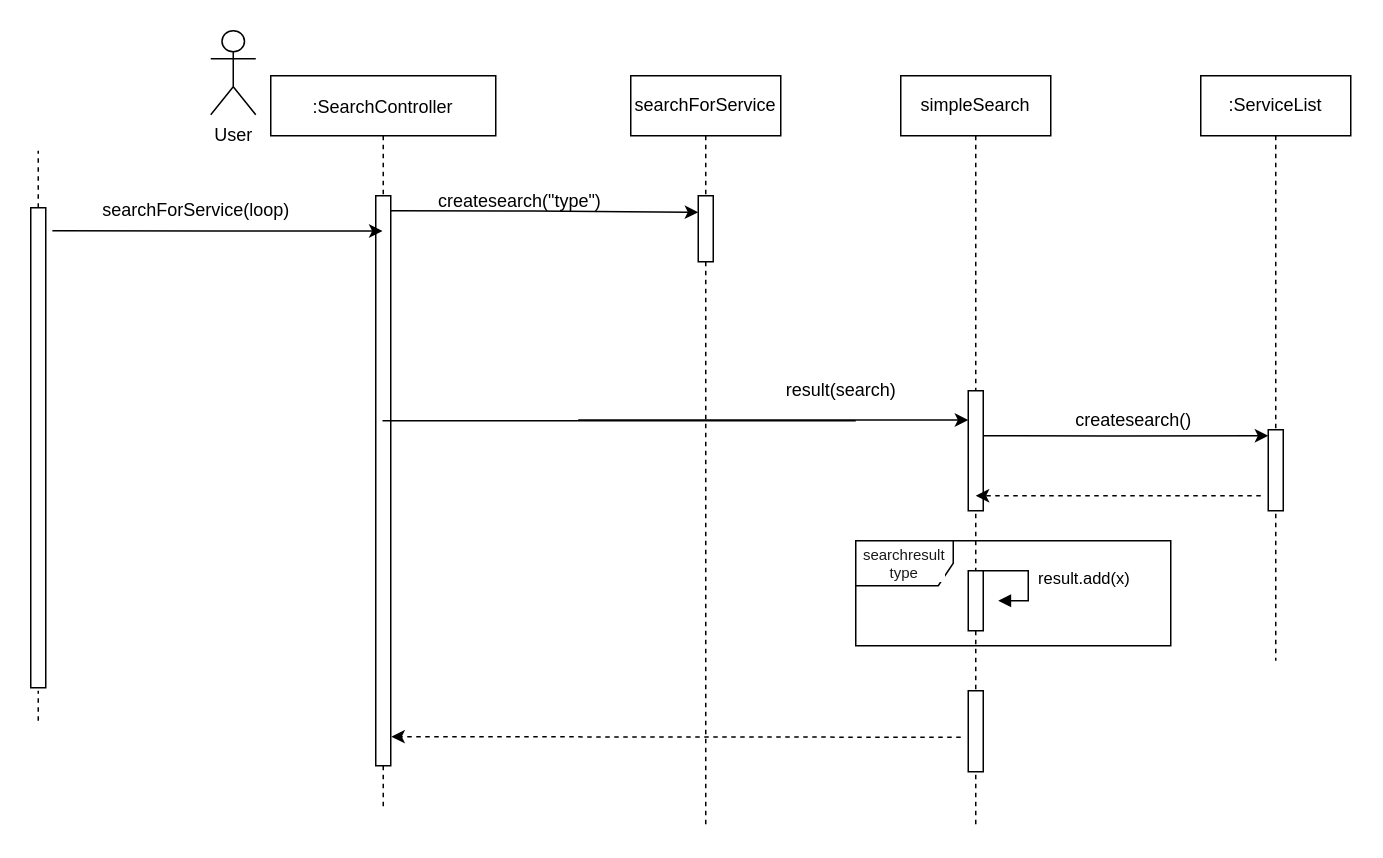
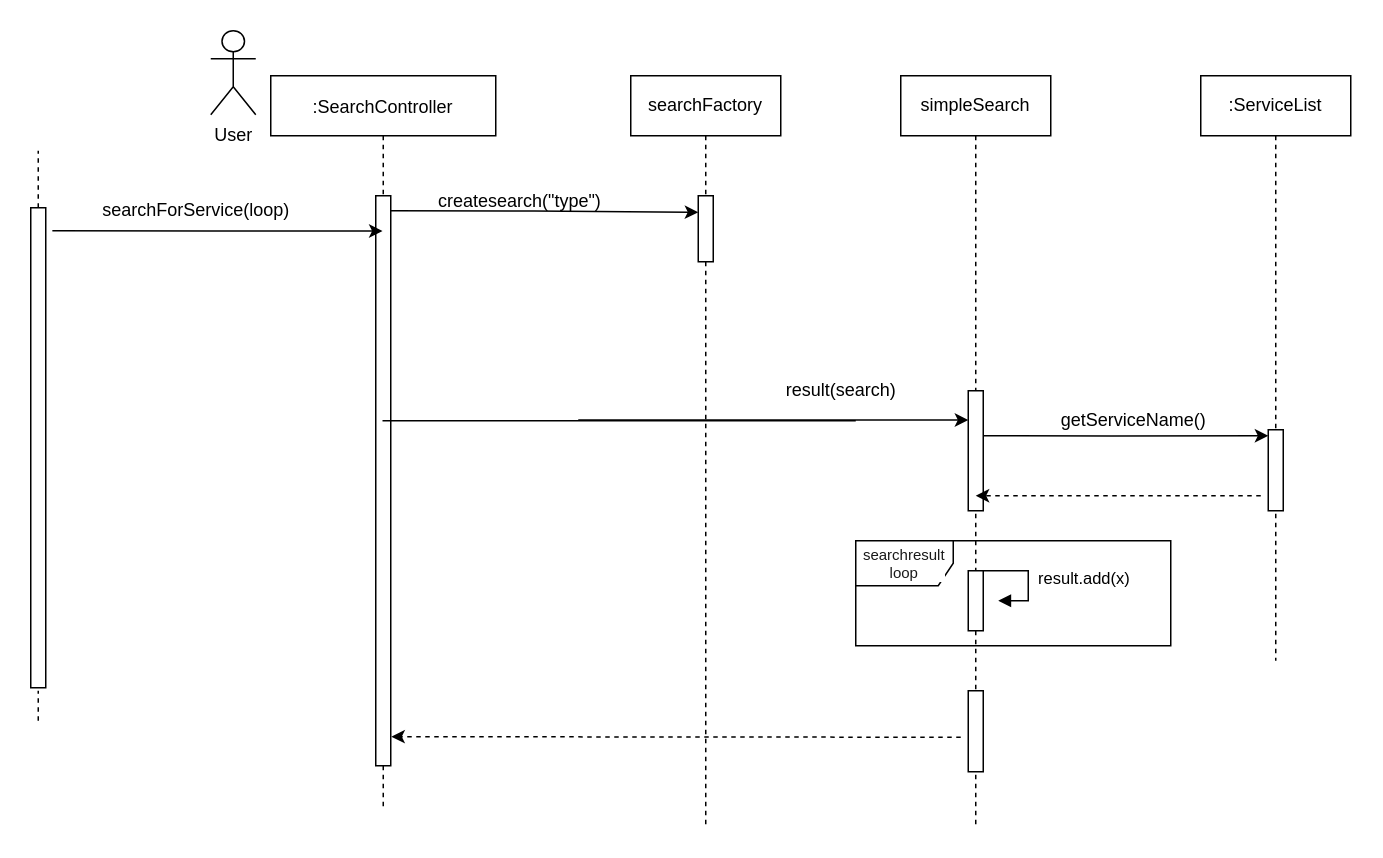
- <mxCell id="13" value="searchForService" style="shape=umlLifeline;perimeter=lifelinePerimeter;whiteSpace=wrap;html=1;container=1;collapsible=0;recursiveResize=0;outlineConnect=0;" parent="1" vertex="1"><mxGeometry x="420" y="50" width="100" height="500" as="geometry" /></mxCell>
+ <mxCell id="13" value="searchFactory" style="shape=umlLifeline;perimeter=lifelinePerimeter;whiteSpace=wrap;html=1;container=1;collapsible=0;recursiveResize=0;outlineConnect=0;" parent="1" vertex="1"><mxGeometry x="420" y="50" width="100" height="500" as="geometry" /></mxCell>
- <mxCell id="24" value="createsearch()" style="text;html=1;align=center;verticalAlign=middle;resizable=0;points=[];autosize=1;" parent="1" vertex="1"><mxGeometry x="700" y="270" width="110" height="20" as="geometry" /></mxCell>
+ <mxCell id="24" value="getServiceName()" style="text;html=1;align=center;verticalAlign=middle;resizable=0;points=[];autosize=1;" parent="1" vertex="1"><mxGeometry x="700" y="270" width="110" height="20" as="geometry" /></mxCell>
- <mxCell id="28" value="searchresult&lt;br&gt;type" style="shape=umlFrame;whiteSpace=wrap;html=1;labelBackgroundColor=#FFFFFF;labelBorderColor=none;fontSize=10;fontColor=#1A1A1A;width=65;height=30;" vertex="1" parent="1"><mxGeometry x="570" y="360" width="210" height="70" as="geometry" /></mxCell>
+ <mxCell id="28" value="searchresult&lt;br&gt;loop" style="shape=umlFrame;whiteSpace=wrap;html=1;labelBackgroundColor=#FFFFFF;labelBorderColor=none;fontSize=10;fontColor=#1A1A1A;width=65;height=30;" vertex="1" parent="1"><mxGeometry x="570" y="360" width="210" height="70" as="geometry" /></mxCell>
